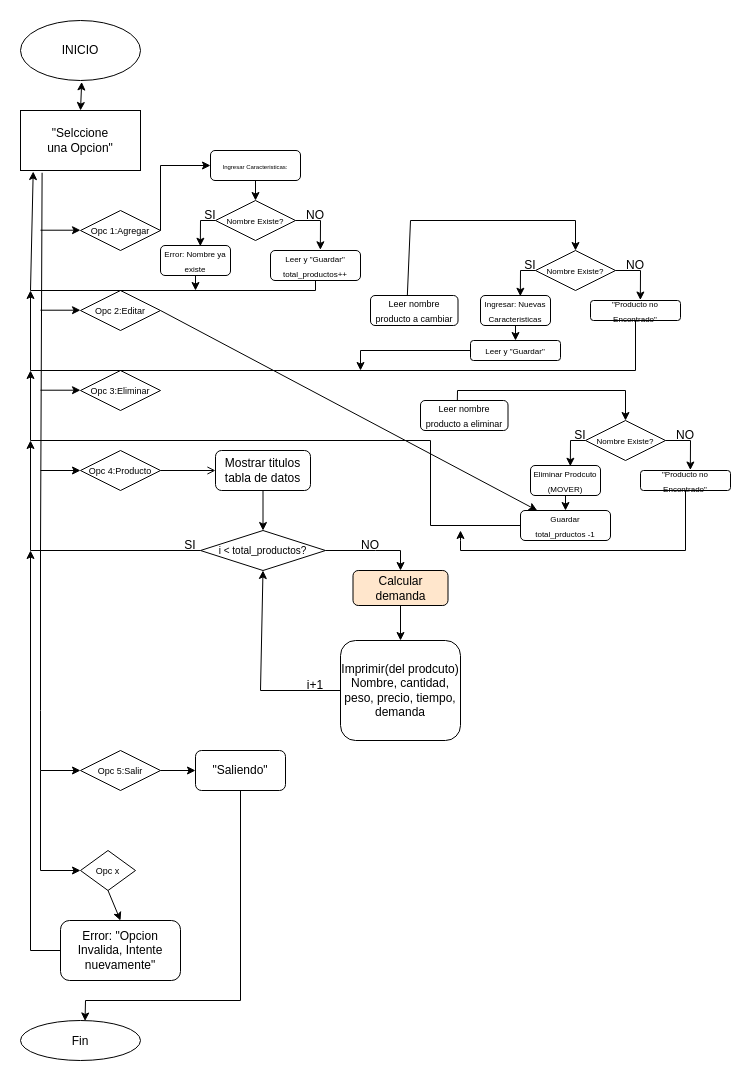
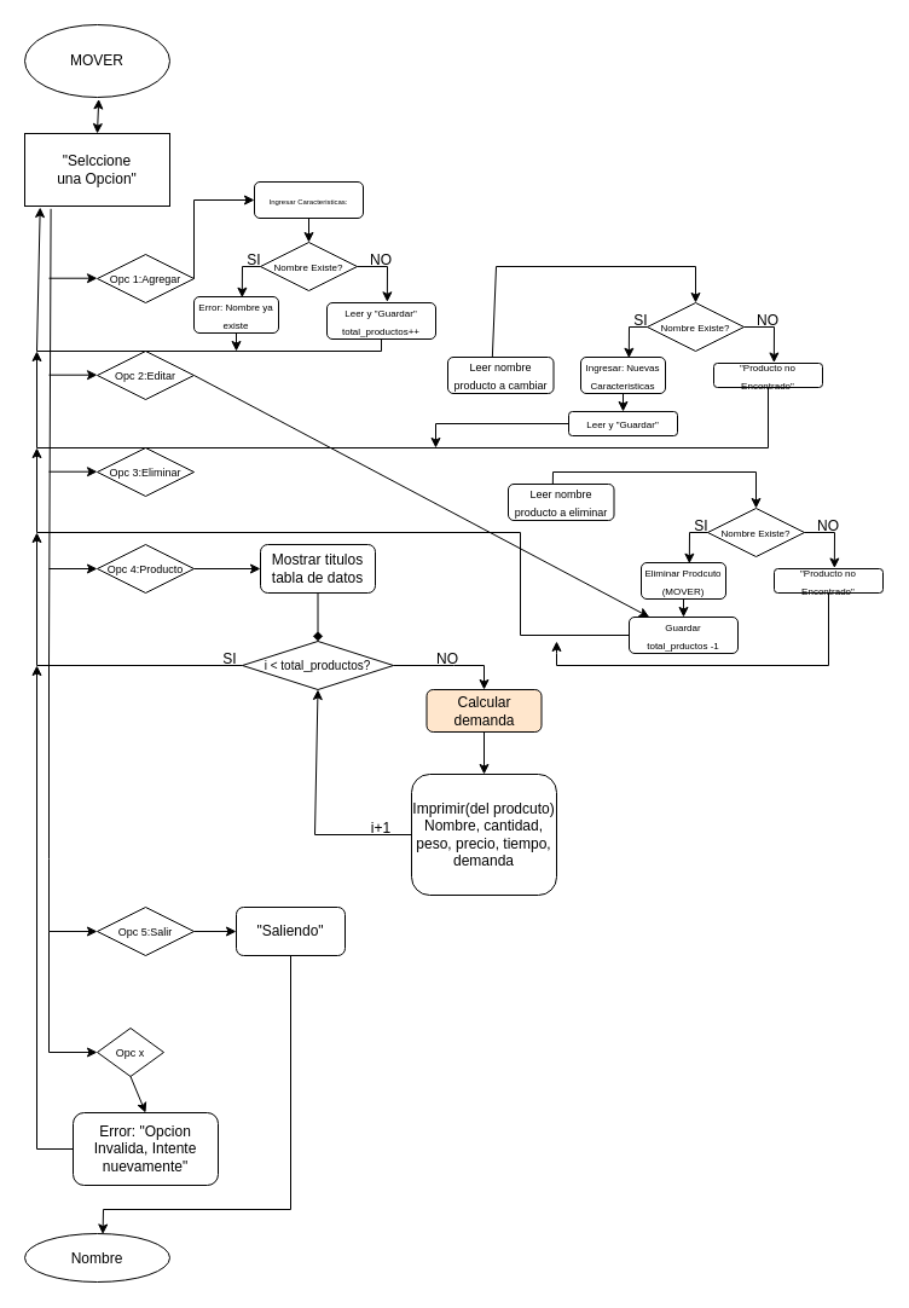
- <mxCell id="3" value="INICIO" style="ellipse;whiteSpace=wrap;html=1;" vertex="1" parent="1"><mxGeometry x="20" y="20" width="120" height="60" as="geometry" /></mxCell>
+ <mxCell id="3" value="MOVER" style="ellipse;whiteSpace=wrap;html=1;" vertex="1" parent="1"><mxGeometry x="20" y="20" width="120" height="60" as="geometry" /></mxCell>
- <mxCell id="57" value="" style="endArrow=open;html=1;rounded=0;exitX=1;exitY=0.5;exitDx=0;exitDy=0;entryX=0;entryY=0.5;entryDx=0;entryDy=0;" edge="1" parent="1" source="8" target="56"><mxGeometry width="50" height="50" relative="1" as="geometry"><mxPoint x="260" y="540" as="sourcePoint" /><mxPoint x="310" y="490" as="targetPoint" /></mxGeometry></mxCell>
+ <mxCell id="57" value="" style="endArrow=classic;html=1;rounded=0;exitX=1;exitY=0.5;exitDx=0;exitDy=0;entryX=0;entryY=0.5;entryDx=0;entryDy=0;" edge="1" parent="1" source="8" target="56"><mxGeometry width="50" height="50" relative="1" as="geometry"><mxPoint x="260" y="540" as="sourcePoint" /><mxPoint x="310" y="490" as="targetPoint" /></mxGeometry></mxCell>
- <mxCell id="60" value="" style="endArrow=classic;html=1;rounded=0;exitX=0.5;exitY=1;exitDx=0;exitDy=0;entryX=0.5;entryY=0;entryDx=0;entryDy=0;" edge="1" parent="1" source="56" target="59"><mxGeometry width="50" height="50" relative="1" as="geometry"><mxPoint x="260" y="560" as="sourcePoint" /><mxPoint x="310" y="510" as="targetPoint" /></mxGeometry></mxCell>
+ <mxCell id="60" value="" style="endArrow=diamond;html=1;rounded=0;exitX=0.5;exitY=1;exitDx=0;exitDy=0;entryX=0.5;entryY=0;entryDx=0;entryDy=0;" edge="1" parent="1" source="56" target="59"><mxGeometry width="50" height="50" relative="1" as="geometry"><mxPoint x="260" y="560" as="sourcePoint" /><mxPoint x="310" y="510" as="targetPoint" /></mxGeometry></mxCell>
- <mxCell id="14" value="Fin" style="ellipse;fillColor=#FFFFFF;strokeColor=black" vertex="1" parent="1"><mxGeometry x="20" y="1020" width="120" height="40" as="geometry" /></mxCell>
+ <mxCell id="14" value="Nombre" style="ellipse;fillColor=#FFFFFF;strokeColor=black" vertex="1" parent="1"><mxGeometry x="20" y="1020" width="120" height="40" as="geometry" /></mxCell>
